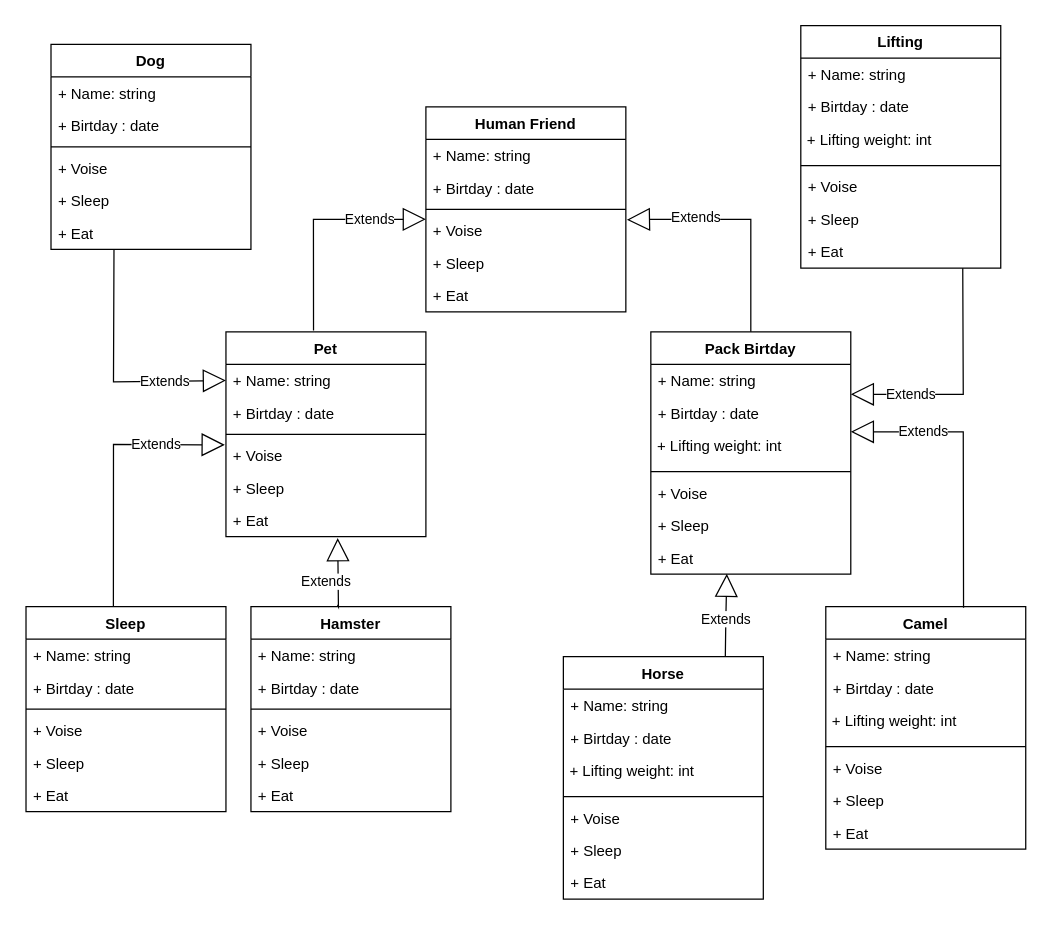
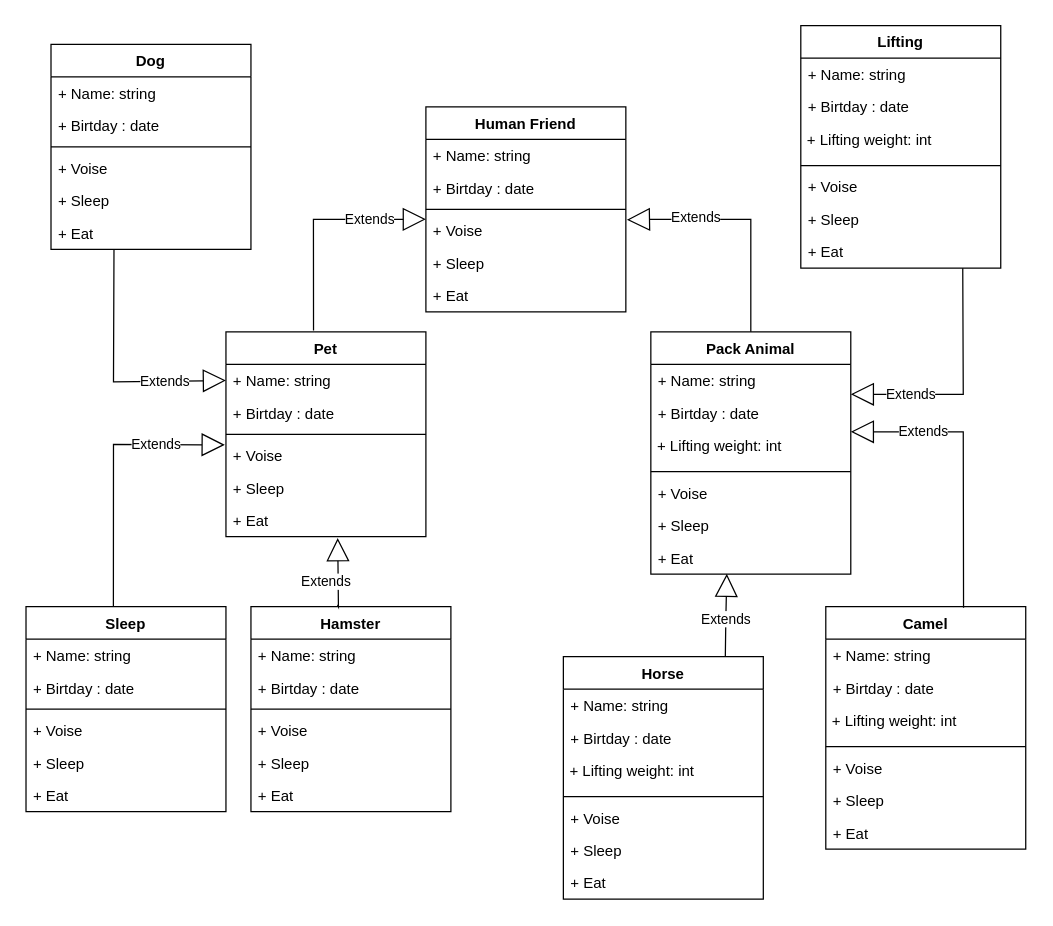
- <mxCell id="17" value="Pack Birtday" style="swimlane;fontStyle=1;align=center;verticalAlign=top;childLayout=stackLayout;horizontal=1;startSize=26;horizontalStack=0;resizeParent=1;resizeParentMax=0;resizeLast=0;collapsible=1;marginBottom=0;" parent="1" vertex="1"><mxGeometry x="520" y="265" width="160" height="194" as="geometry" /></mxCell>
+ <mxCell id="17" value="Pack Animal" style="swimlane;fontStyle=1;align=center;verticalAlign=top;childLayout=stackLayout;horizontal=1;startSize=26;horizontalStack=0;resizeParent=1;resizeParentMax=0;resizeLast=0;collapsible=1;marginBottom=0;" parent="1" vertex="1"><mxGeometry x="520" y="265" width="160" height="194" as="geometry" /></mxCell>
